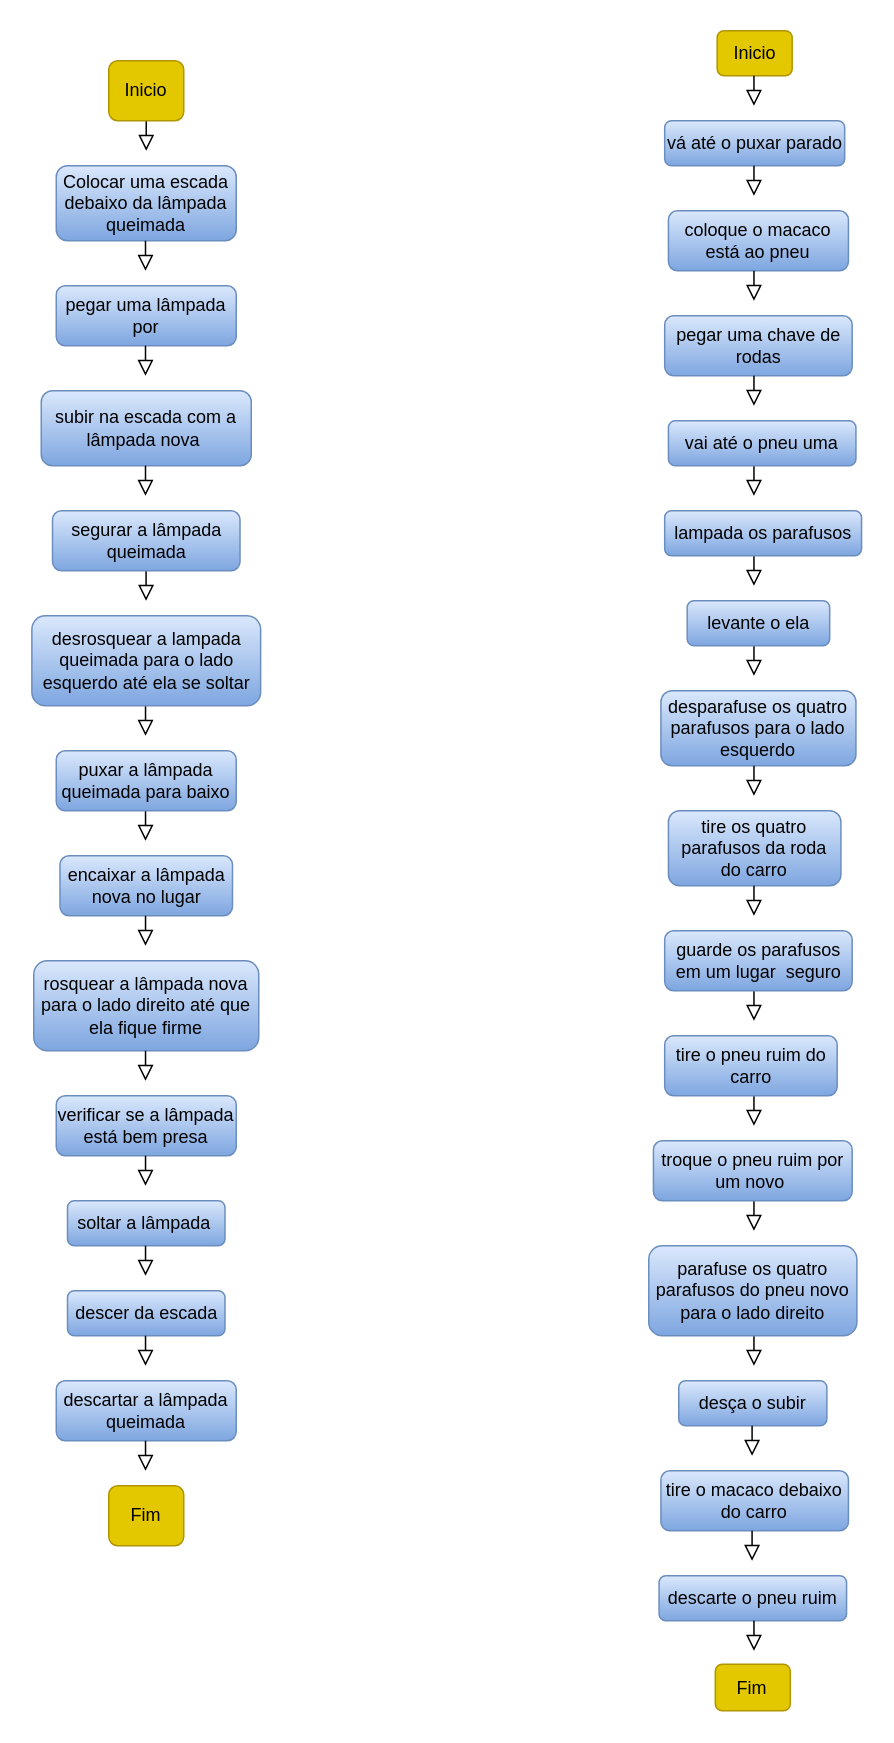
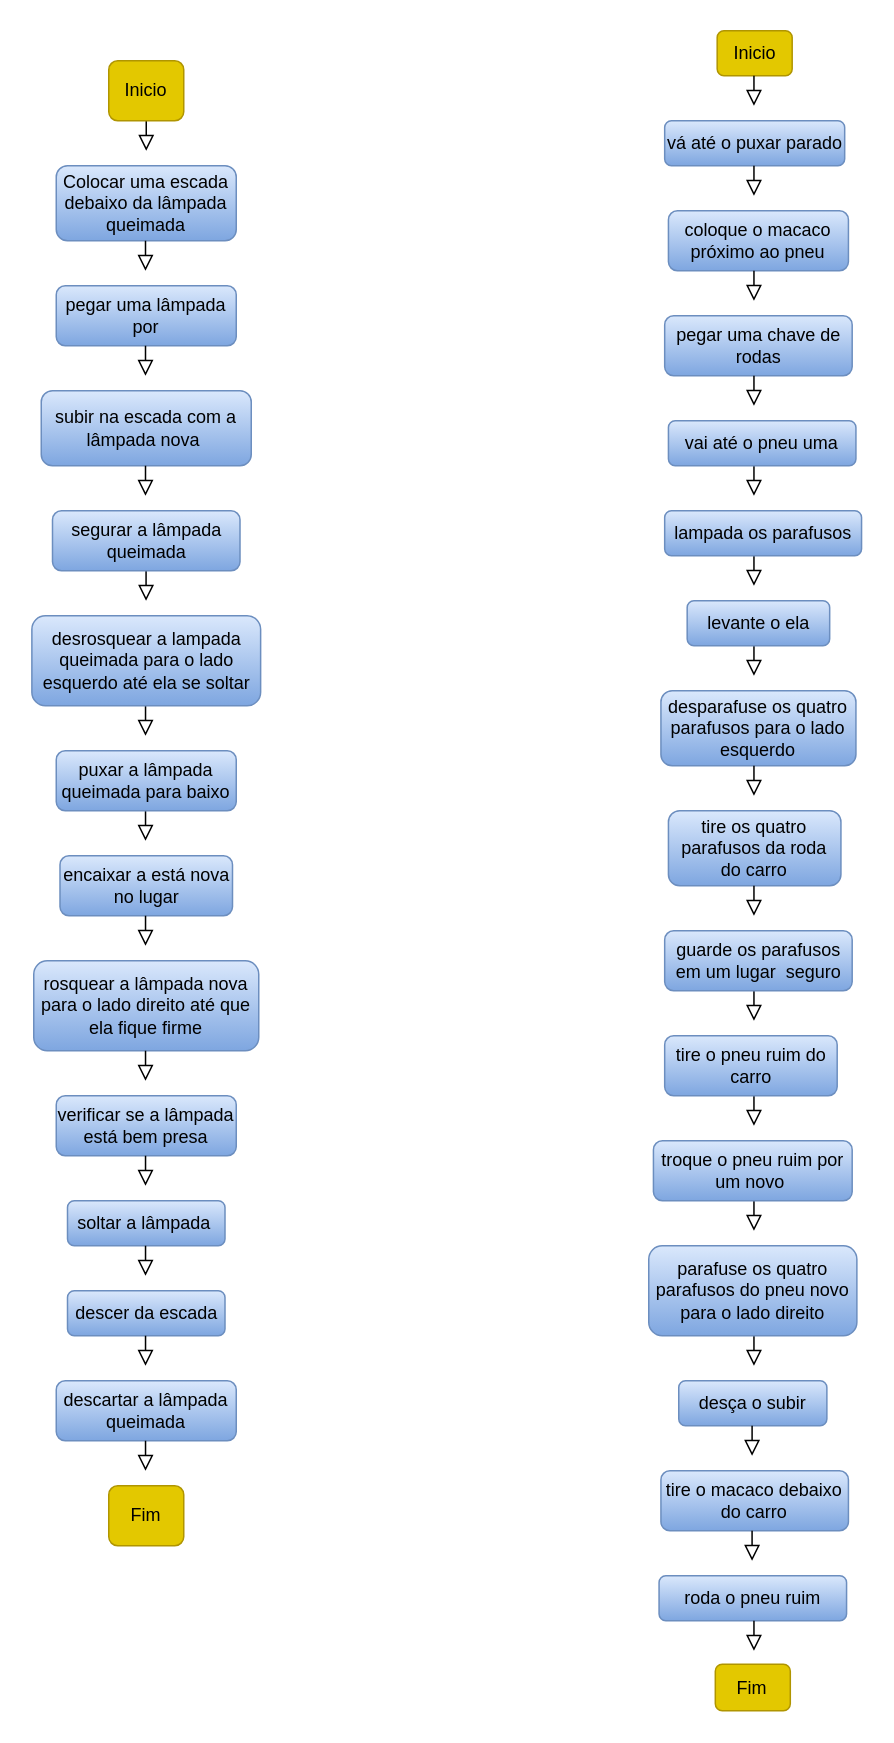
- <mxCell id="35" value="coloque o macaco está ao pneu" style="rounded=1;whiteSpace=wrap;html=1;fontSize=12;glass=0;strokeWidth=1;shadow=0;fillColor=#dae8fc;gradientColor=#7ea6e0;strokeColor=#6c8ebf;" vertex="1" parent="1"><mxGeometry x="445.12" y="140" width="120" height="40" as="geometry" /></mxCell>
+ <mxCell id="35" value="coloque o macaco próximo ao pneu" style="rounded=1;whiteSpace=wrap;html=1;fontSize=12;glass=0;strokeWidth=1;shadow=0;fillColor=#dae8fc;gradientColor=#7ea6e0;strokeColor=#6c8ebf;" vertex="1" parent="1"><mxGeometry x="445.12" y="140" width="120" height="40" as="geometry" /></mxCell>
- <mxCell id="17" value="encaixar a lâmpada nova no lugar" style="rounded=1;whiteSpace=wrap;html=1;fontSize=12;glass=0;strokeWidth=1;shadow=0;fillColor=#dae8fc;gradientColor=#7ea6e0;strokeColor=#6c8ebf;" vertex="1" parent="1"><mxGeometry x="39.5" y="570" width="115" height="40" as="geometry" /></mxCell>
+ <mxCell id="17" value="encaixar a está nova no lugar" style="rounded=1;whiteSpace=wrap;html=1;fontSize=12;glass=0;strokeWidth=1;shadow=0;fillColor=#dae8fc;gradientColor=#7ea6e0;strokeColor=#6c8ebf;" vertex="1" parent="1"><mxGeometry x="39.5" y="570" width="115" height="40" as="geometry" /></mxCell>
- <mxCell id="59" value="descarte o pneu ruim" style="rounded=1;whiteSpace=wrap;html=1;fontSize=12;glass=0;strokeWidth=1;shadow=0;fillColor=#dae8fc;gradientColor=#7ea6e0;strokeColor=#6c8ebf;" vertex="1" parent="1"><mxGeometry x="438.88" y="1050" width="125" height="30" as="geometry" /></mxCell>
+ <mxCell id="59" value="roda o pneu ruim" style="rounded=1;whiteSpace=wrap;html=1;fontSize=12;glass=0;strokeWidth=1;shadow=0;fillColor=#dae8fc;gradientColor=#7ea6e0;strokeColor=#6c8ebf;" vertex="1" parent="1"><mxGeometry x="438.88" y="1050" width="125" height="30" as="geometry" /></mxCell>
